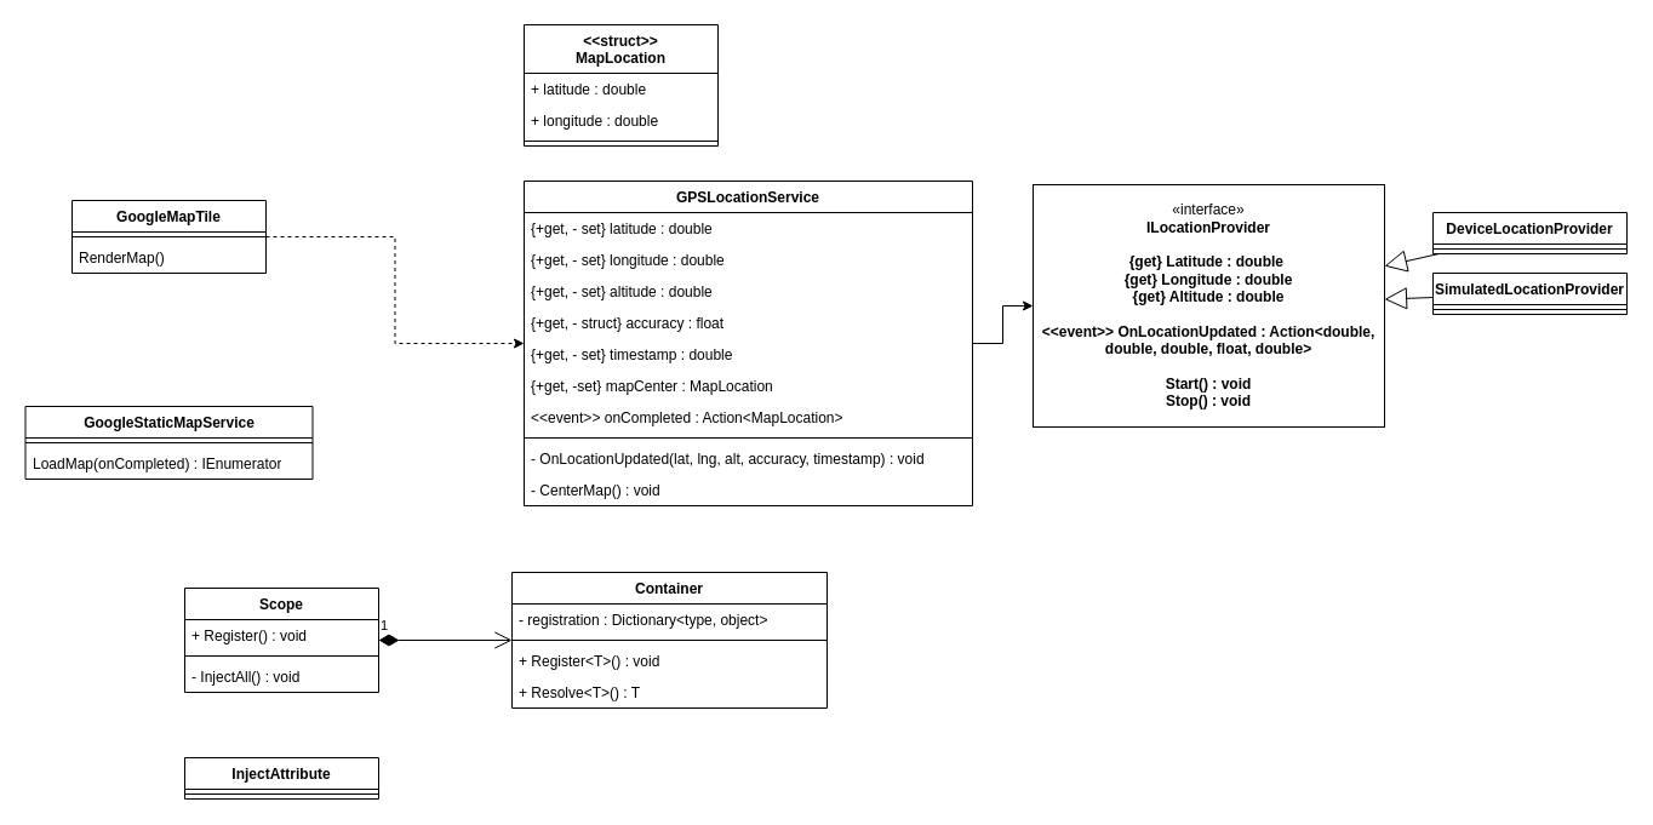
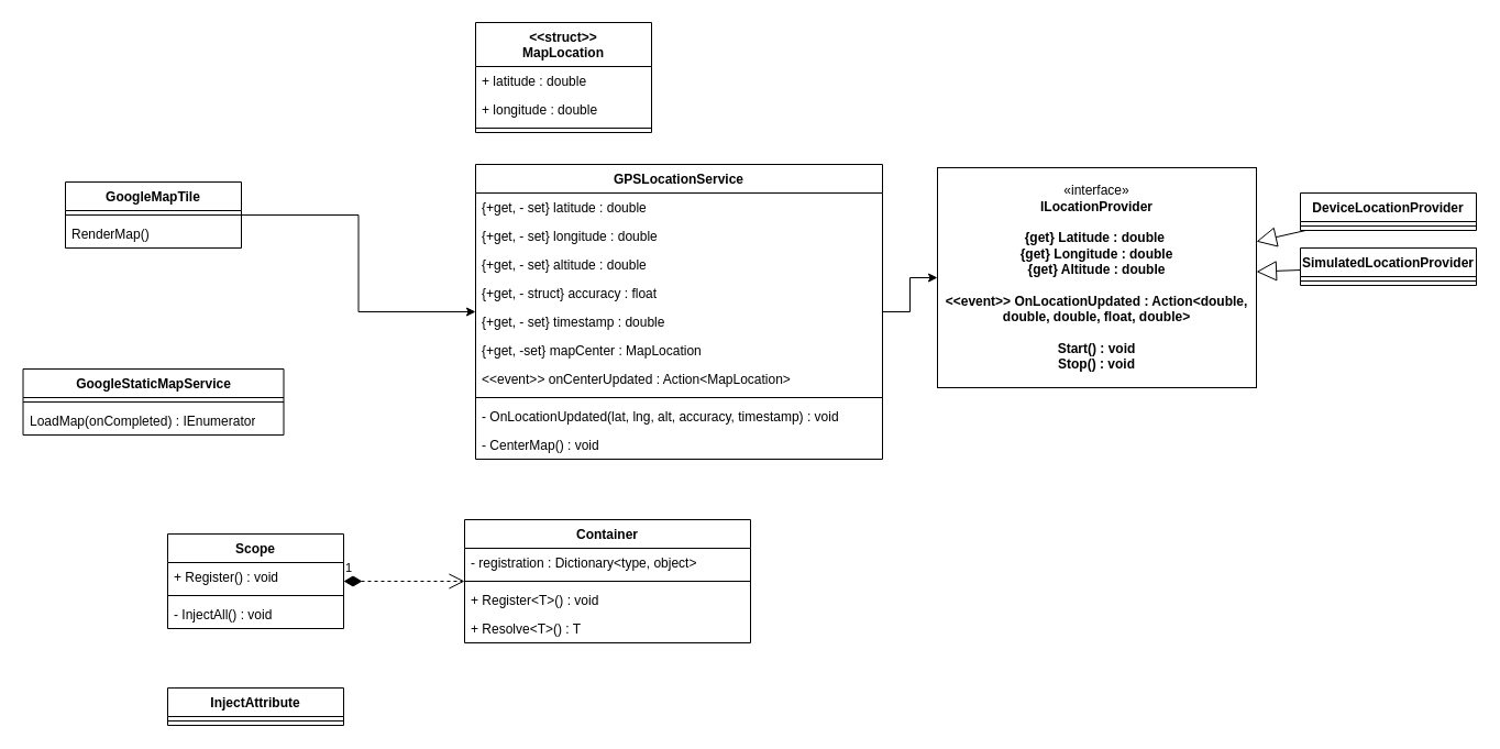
- <mxCell id="25" style="edgeStyle=orthogonalEdgeStyle;rounded=0;orthogonalLoop=1;jettySize=auto;html=1;dashed=1;" parent="1" source="26" target="10" edge="1"><mxGeometry relative="1" as="geometry" /></mxCell>
+ <mxCell id="25" style="edgeStyle=orthogonalEdgeStyle;rounded=0;orthogonalLoop=1;jettySize=auto;html=1;" parent="1" source="26" target="10" edge="1"><mxGeometry relative="1" as="geometry" /></mxCell>
- <mxCell id="17" value="&amp;lt;&amp;lt;event&amp;gt;&amp;gt; onCompleted : Action&amp;lt;MapLocation&amp;gt;" style="text;strokeColor=none;fillColor=none;align=left;verticalAlign=top;spacingLeft=4;spacingRight=4;overflow=hidden;rotatable=0;points=[[0,0.5],[1,0.5]];portConstraint=eastwest;whiteSpace=wrap;html=1;" parent="10" vertex="1"><mxGeometry y="182" width="370" height="26" as="geometry" /></mxCell>
+ <mxCell id="17" value="&amp;lt;&amp;lt;event&amp;gt;&amp;gt; onCenterUpdated : Action&amp;lt;MapLocation&amp;gt;" style="text;strokeColor=none;fillColor=none;align=left;verticalAlign=top;spacingLeft=4;spacingRight=4;overflow=hidden;rotatable=0;points=[[0,0.5],[1,0.5]];portConstraint=eastwest;whiteSpace=wrap;html=1;" parent="10" vertex="1"><mxGeometry y="182" width="370" height="26" as="geometry" /></mxCell>
- <mxCell id="41" value="1" style="endArrow=open;html=1;endSize=12;startArrow=diamondThin;startSize=14;startFill=1;edgeStyle=orthogonalEdgeStyle;align=left;verticalAlign=bottom;rounded=0;" edge="1" parent="1" source="32" target="36"><mxGeometry x="-1" y="3" relative="1" as="geometry"><mxPoint x="662" y="835" as="sourcePoint" /><mxPoint x="822" y="835" as="targetPoint" /></mxGeometry></mxCell>
+ <mxCell id="41" value="1" style="endArrow=open;html=1;endSize=12;startArrow=diamondThin;startSize=14;startFill=1;edgeStyle=orthogonalEdgeStyle;align=left;verticalAlign=bottom;rounded=0;dashed=1;" edge="1" parent="1" source="32" target="36"><mxGeometry x="-1" y="3" relative="1" as="geometry"><mxPoint x="662" y="835" as="sourcePoint" /><mxPoint x="822" y="835" as="targetPoint" /></mxGeometry></mxCell>
